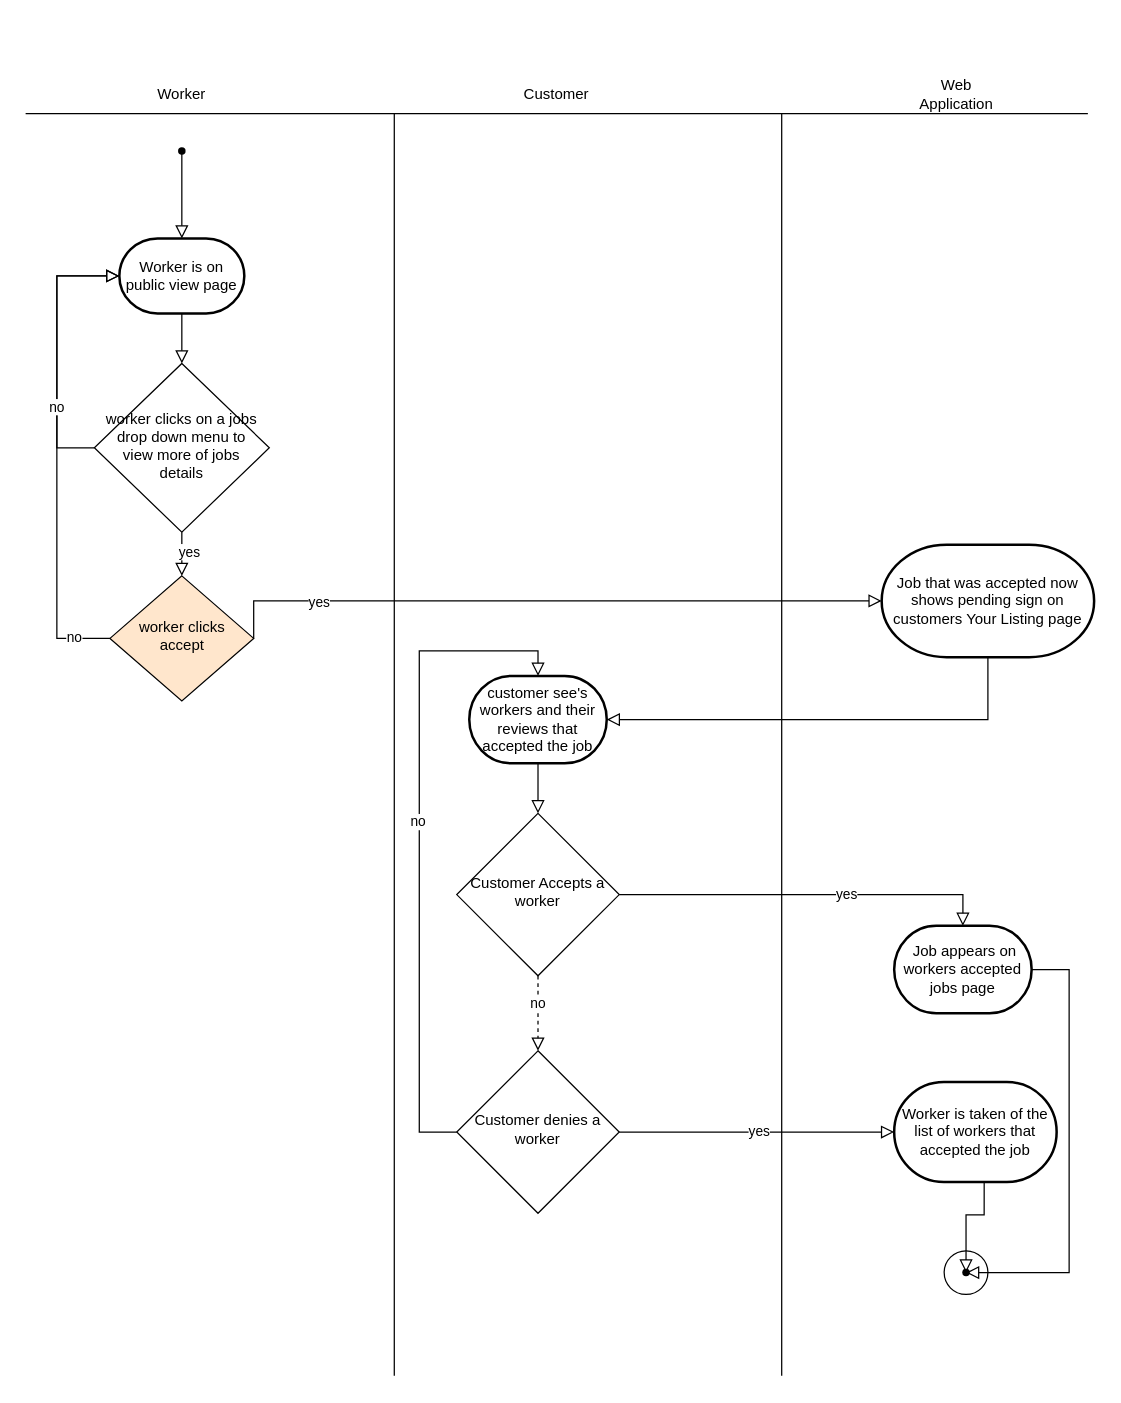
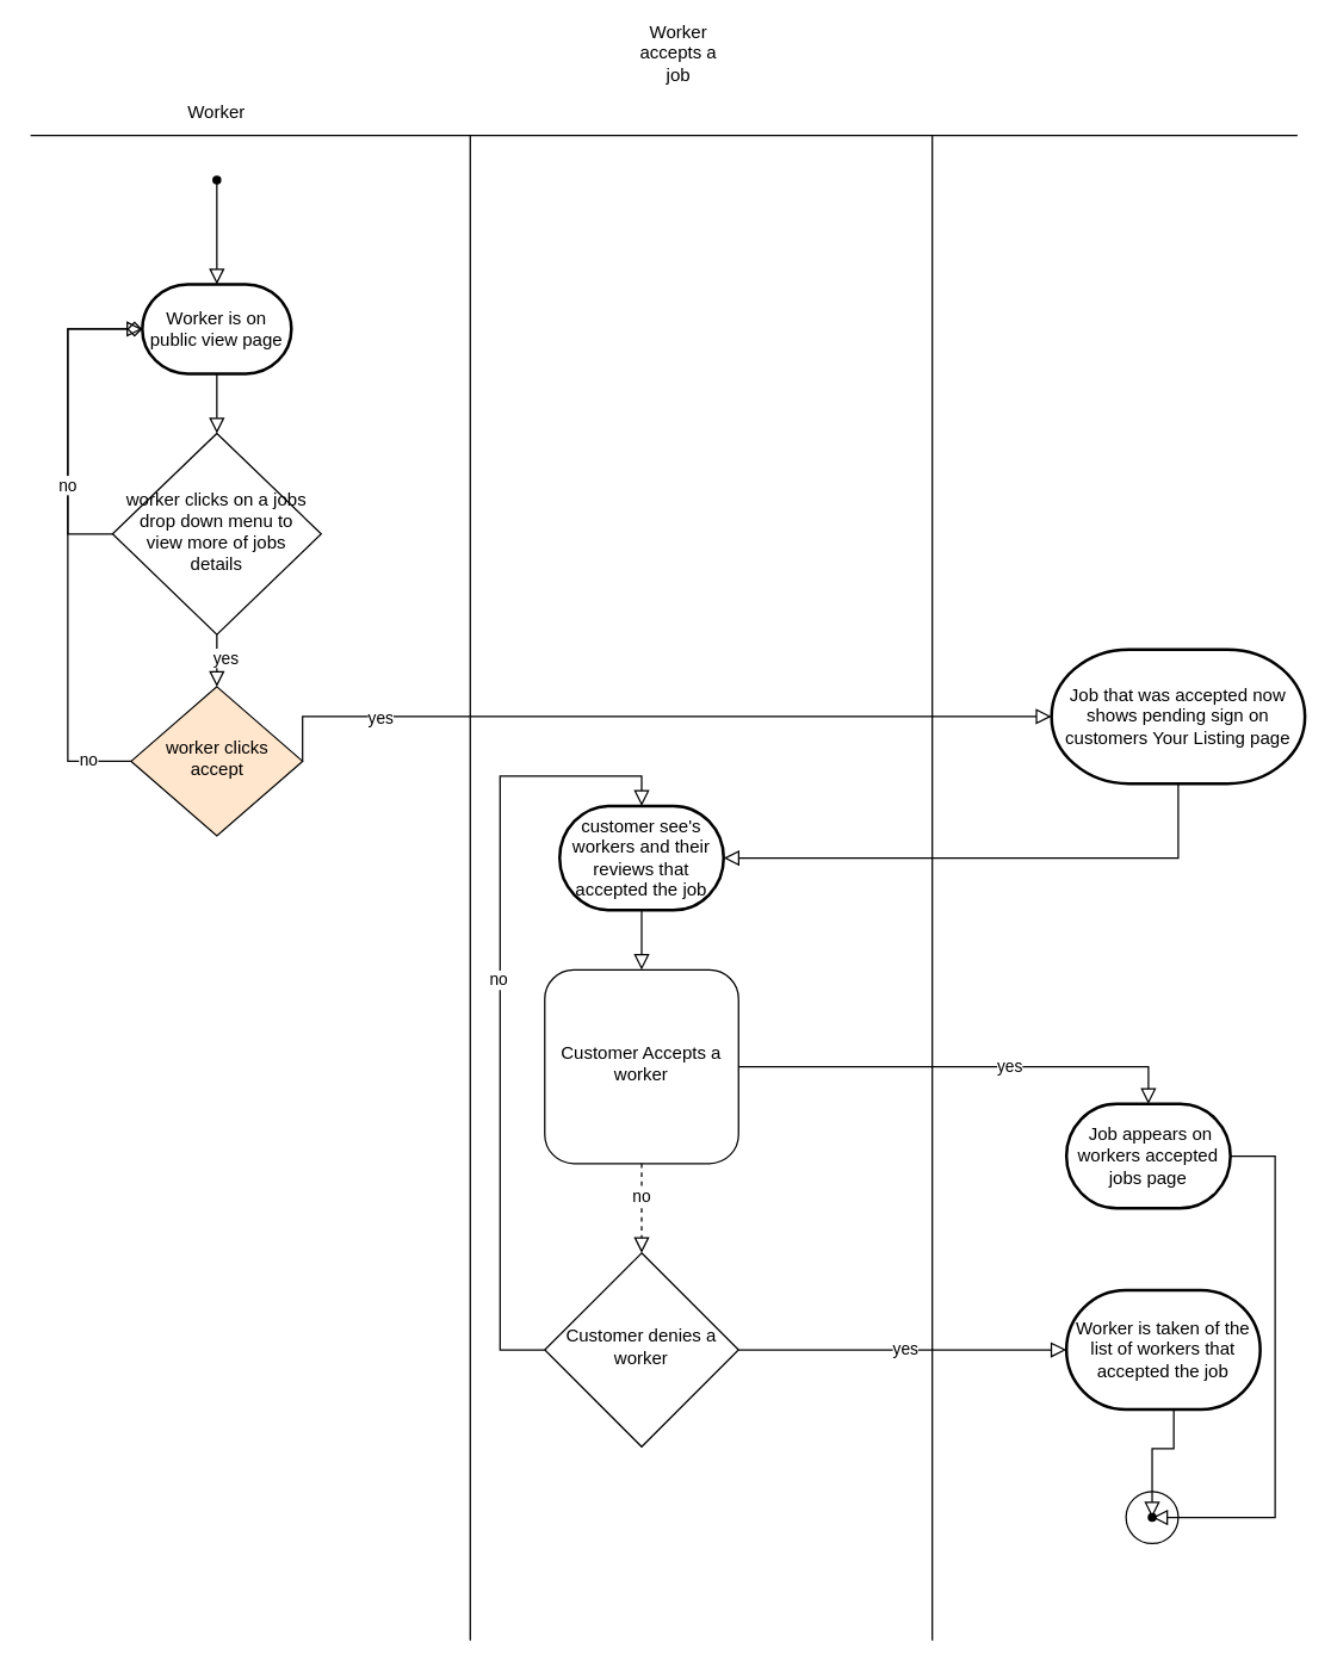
+ <mxCell id="3" value="Worker accepts a job" style="text;html=1;strokeColor=none;fillColor=none;align=center;verticalAlign=middle;whiteSpace=wrap;rounded=0;" parent="1" vertex="1"><mxGeometry x="425" y="20" width="60" height="30" as="geometry" /></mxCell>
- <mxCell id="36" value="Customer" style="text;html=1;strokeColor=none;fillColor=none;align=center;verticalAlign=middle;whiteSpace=wrap;rounded=0;" vertex="1" parent="1"><mxGeometry x="415" y="60" width="60" height="30" as="geometry" /></mxCell>
- <mxCell id="37" value="Web Application" style="text;html=1;strokeColor=none;fillColor=none;align=center;verticalAlign=middle;whiteSpace=wrap;rounded=0;" vertex="1" parent="1"><mxGeometry x="735" y="60" width="60" height="30" as="geometry" /></mxCell>
- <mxCell id="17" value="" style="rounded=0;html=1;jettySize=auto;orthogonalLoop=1;fontSize=11;endArrow=block;endFill=0;endSize=8;strokeWidth=1;shadow=0;labelBackgroundColor=none;edgeStyle=orthogonalEdgeStyle;exitX=0;exitY=0.5;exitDx=0;exitDy=0;entryX=0;entryY=0.5;entryDx=0;entryDy=0;entryPerimeter=0;" parent="1" source="7" target="4" edge="1"><mxGeometry relative="1" as="geometry"><mxPoint x="285" y="290" as="sourcePoint" /><mxPoint x="445" y="290" as="targetPoint" /><Array as="points"><mxPoint x="45" y="510" /><mxPoint x="45" y="220" /></Array></mxGeometry></mxCell>
+ <mxCell id="17" value="" style="rounded=0;html=1;jettySize=auto;orthogonalLoop=1;fontSize=11;endArrow=diamond;endFill=0;endSize=8;strokeWidth=1;shadow=0;labelBackgroundColor=none;edgeStyle=orthogonalEdgeStyle;exitX=0;exitY=0.5;exitDx=0;exitDy=0;entryX=0;entryY=0.5;entryDx=0;entryDy=0;entryPerimeter=0;" parent="1" source="7" target="4" edge="1"><mxGeometry relative="1" as="geometry"><mxPoint x="285" y="290" as="sourcePoint" /><mxPoint x="445" y="290" as="targetPoint" /><Array as="points"><mxPoint x="45" y="510" /><mxPoint x="45" y="220" /></Array></mxGeometry></mxCell>
- <mxCell id="9" value="Customer Accepts a worker" style="rhombus;whiteSpace=wrap;html=1;shadow=0;fontFamily=Helvetica;fontSize=12;align=center;strokeWidth=1;spacing=6;spacingTop=-4;" parent="1" vertex="1"><mxGeometry x="365" y="650" width="130" height="130" as="geometry" /></mxCell>
+ <mxCell id="9" value="Customer Accepts a worker" style="whiteSpace=wrap;html=1;shadow=0;fontFamily=Helvetica;fontSize=12;align=center;strokeWidth=1;spacing=6;spacingTop=-4;rounded=1;" parent="1" vertex="1"><mxGeometry x="365" y="650" width="130" height="130" as="geometry" /></mxCell>
